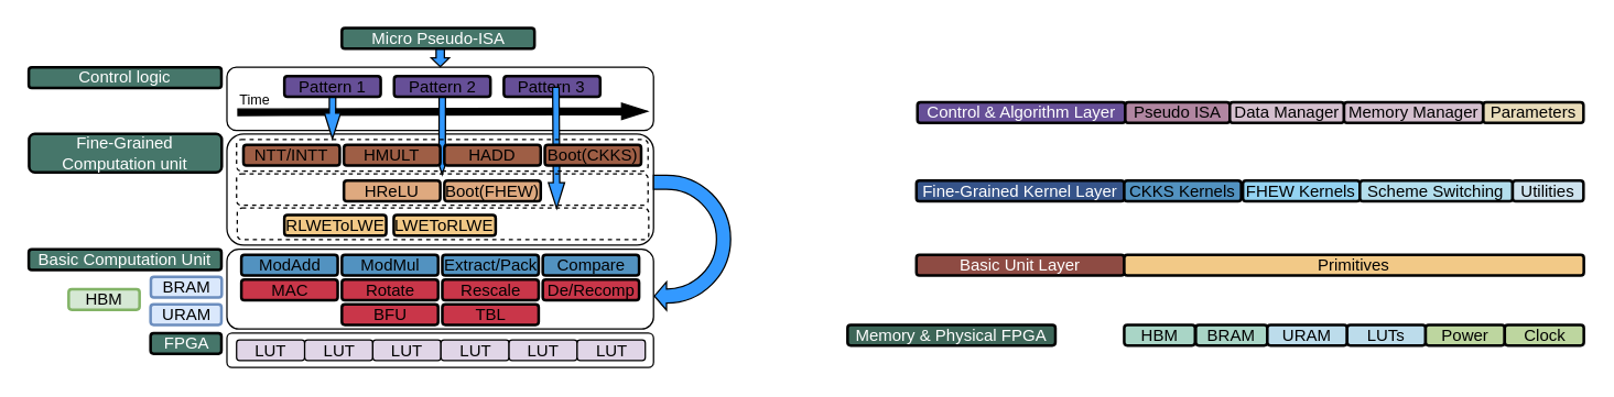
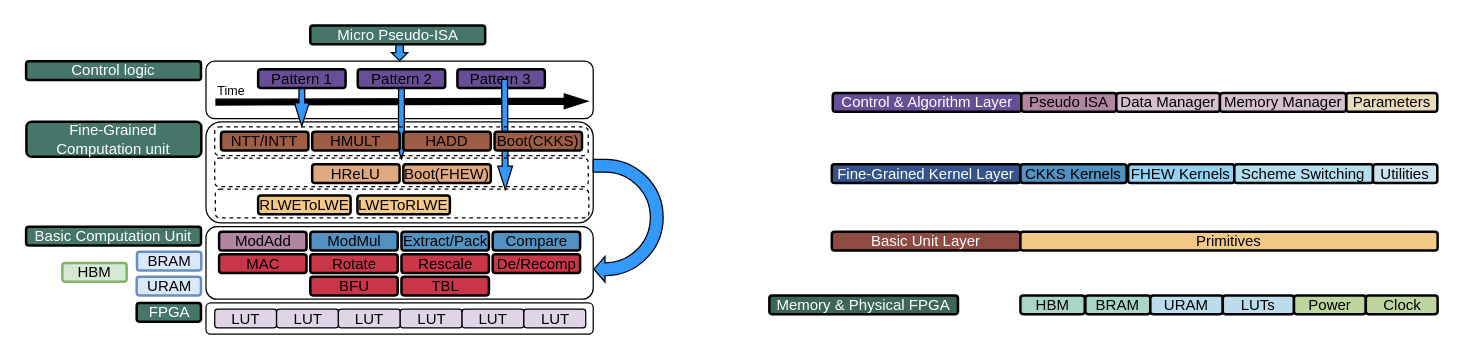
- <mxCell id="18" value="ModAdd" style="rounded=1;whiteSpace=wrap;html=1;fillColor=#5292C0;strokeWidth=2;glass=0;shadow=0;" vertex="1" parent="1"><mxGeometry x="174.5" y="185" width="70" height="15" as="geometry" /></mxCell>
+ <mxCell id="18" value="ModAdd" style="rounded=1;whiteSpace=wrap;html=1;fillColor=#b186a1;strokeWidth=2;glass=0;shadow=0;" vertex="1" parent="1"><mxGeometry x="174.5" y="185" width="70" height="15" as="geometry" /></mxCell>
